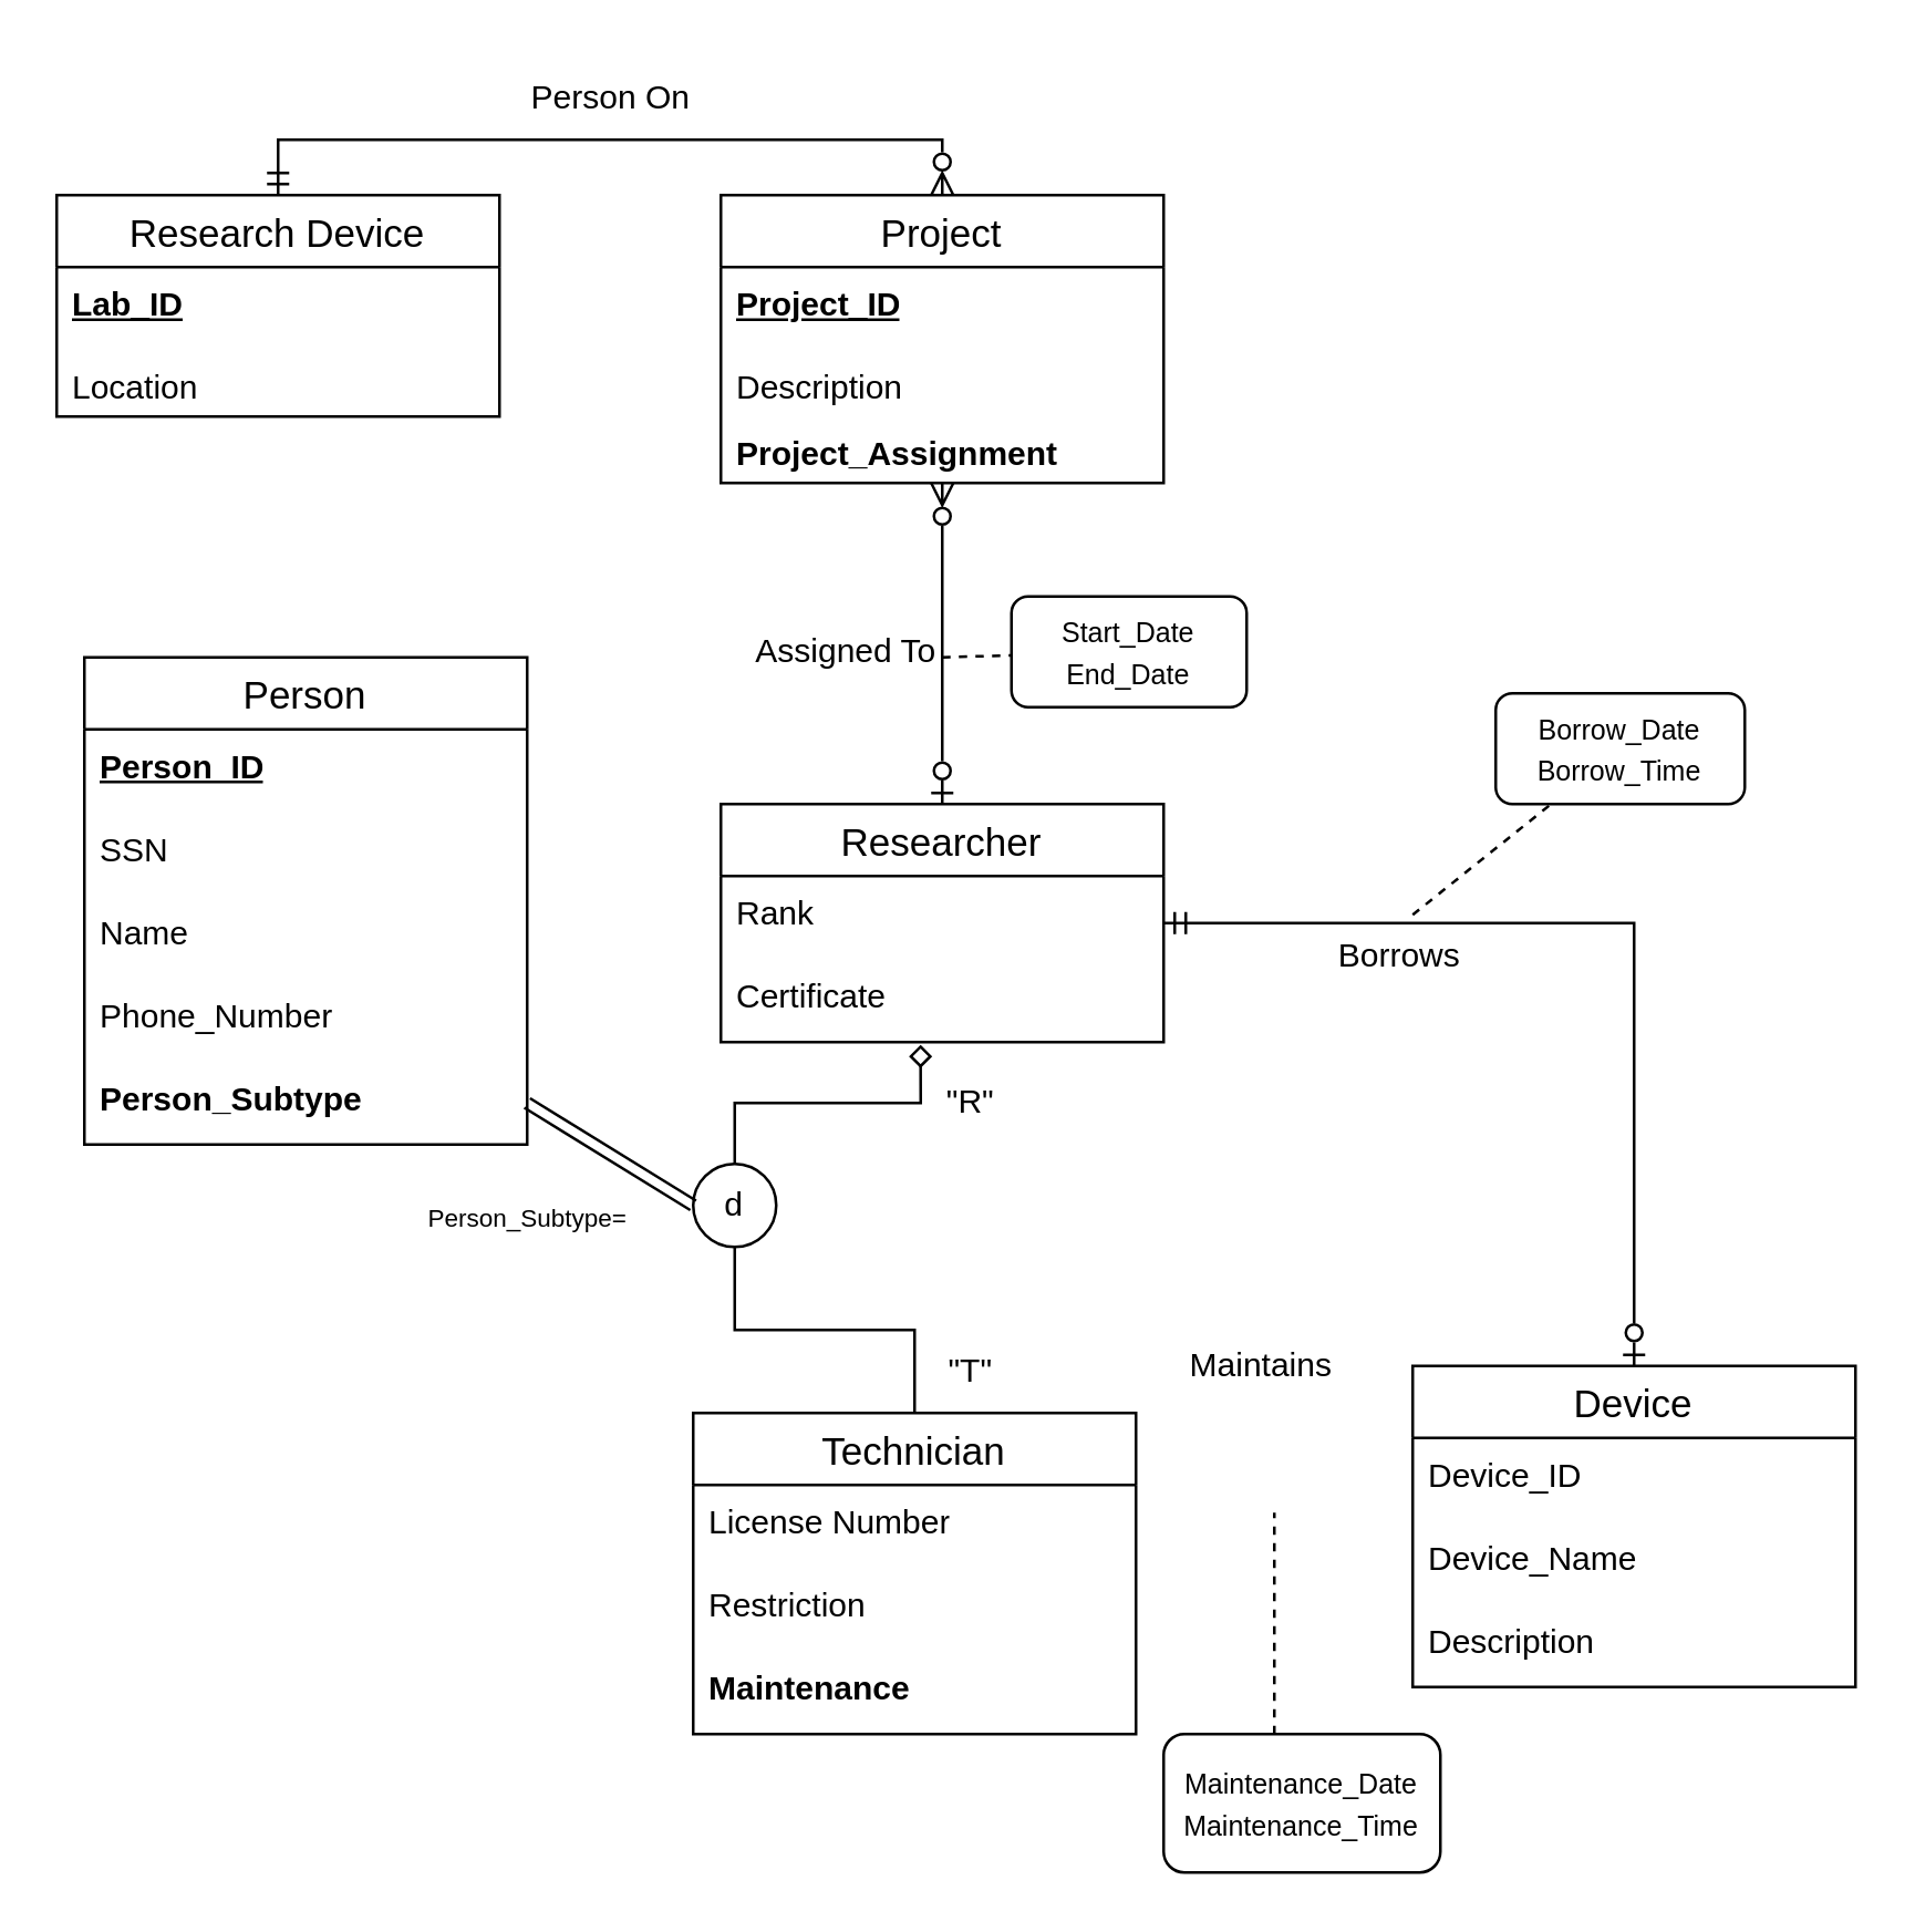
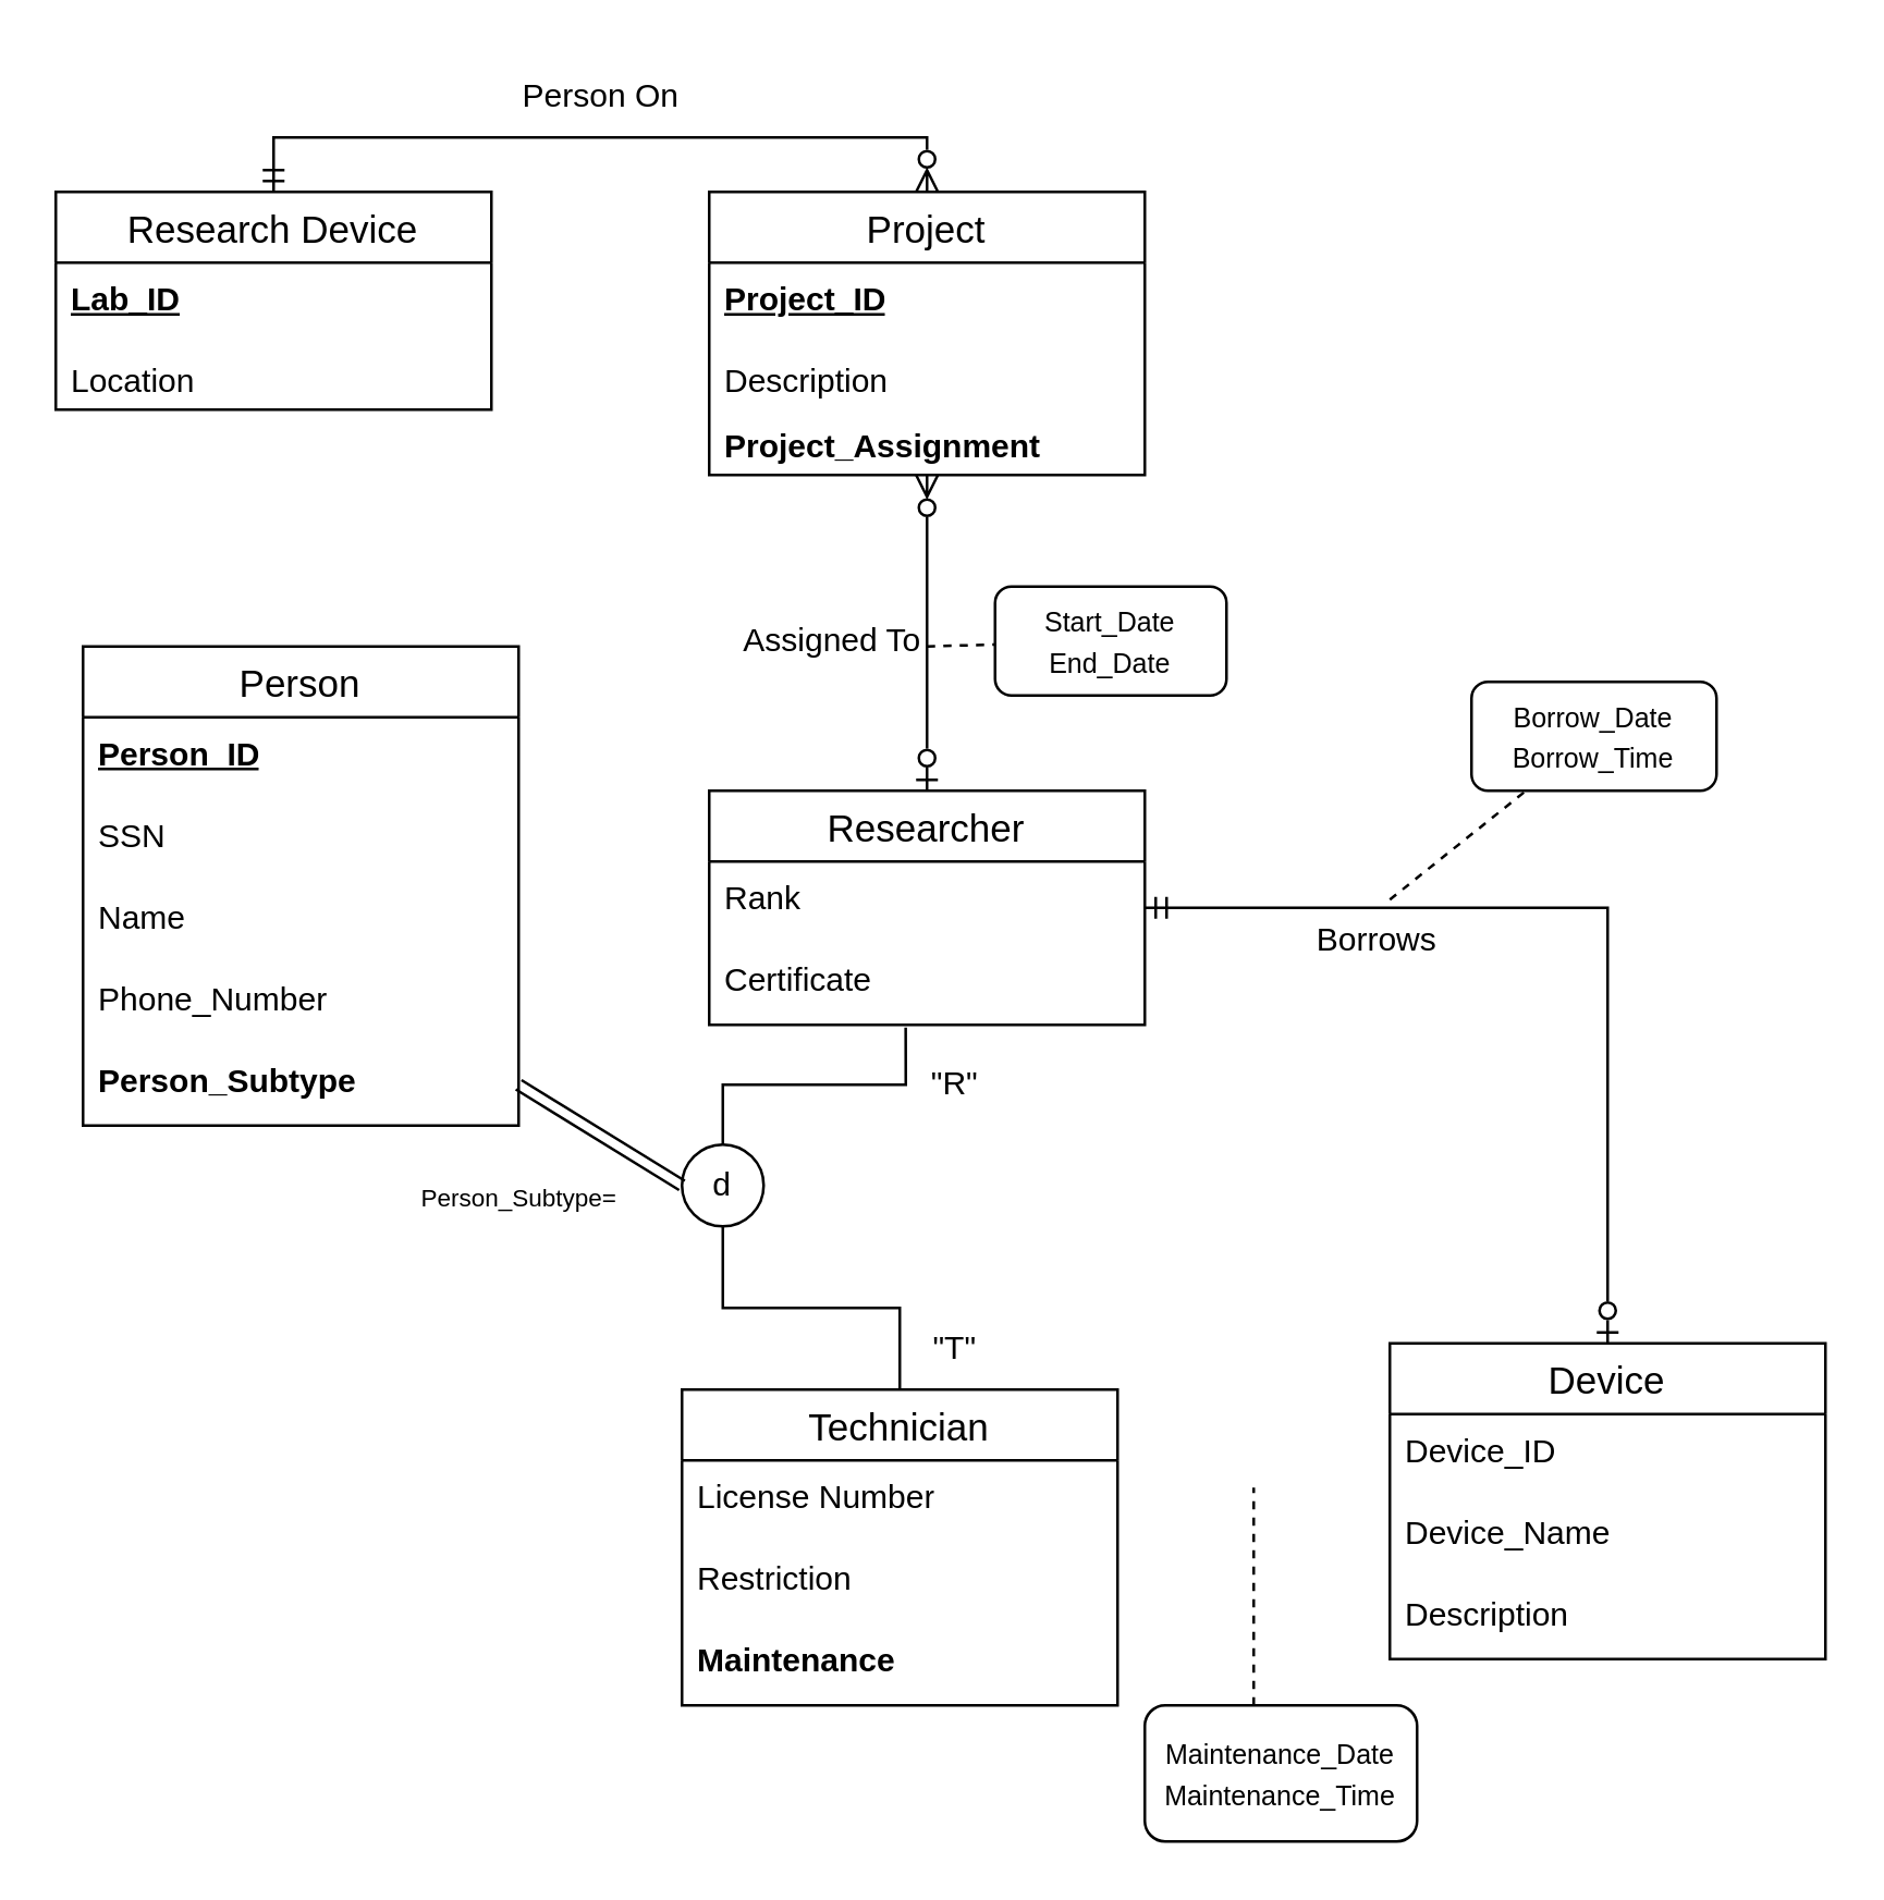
- <mxCell id="33" style="edgeStyle=orthogonalEdgeStyle;rounded=0;orthogonalLoop=1;jettySize=auto;html=1;exitX=0.5;exitY=0;exitDx=0;exitDy=0;entryX=0.451;entryY=1.032;entryDx=0;entryDy=0;entryPerimeter=0;endArrow=diamond;endFill=0;" edge="1" parent="1" source="17" target="26"><mxGeometry relative="1" as="geometry" /></mxCell>
+ <mxCell id="33" style="edgeStyle=orthogonalEdgeStyle;rounded=0;orthogonalLoop=1;jettySize=auto;html=1;exitX=0.5;exitY=0;exitDx=0;exitDy=0;entryX=0.451;entryY=1.032;entryDx=0;entryDy=0;entryPerimeter=0;endArrow=none;endFill=0;" edge="1" parent="1" source="17" target="26"><mxGeometry relative="1" as="geometry" /></mxCell>
- <mxCell id="44" value="Maintains" style="text;html=1;align=center;verticalAlign=middle;resizable=0;points=[];autosize=1;strokeColor=none;fillColor=none;" vertex="1" parent="1"><mxGeometry x="420" y="478" width="70" height="30" as="geometry" /></mxCell>
